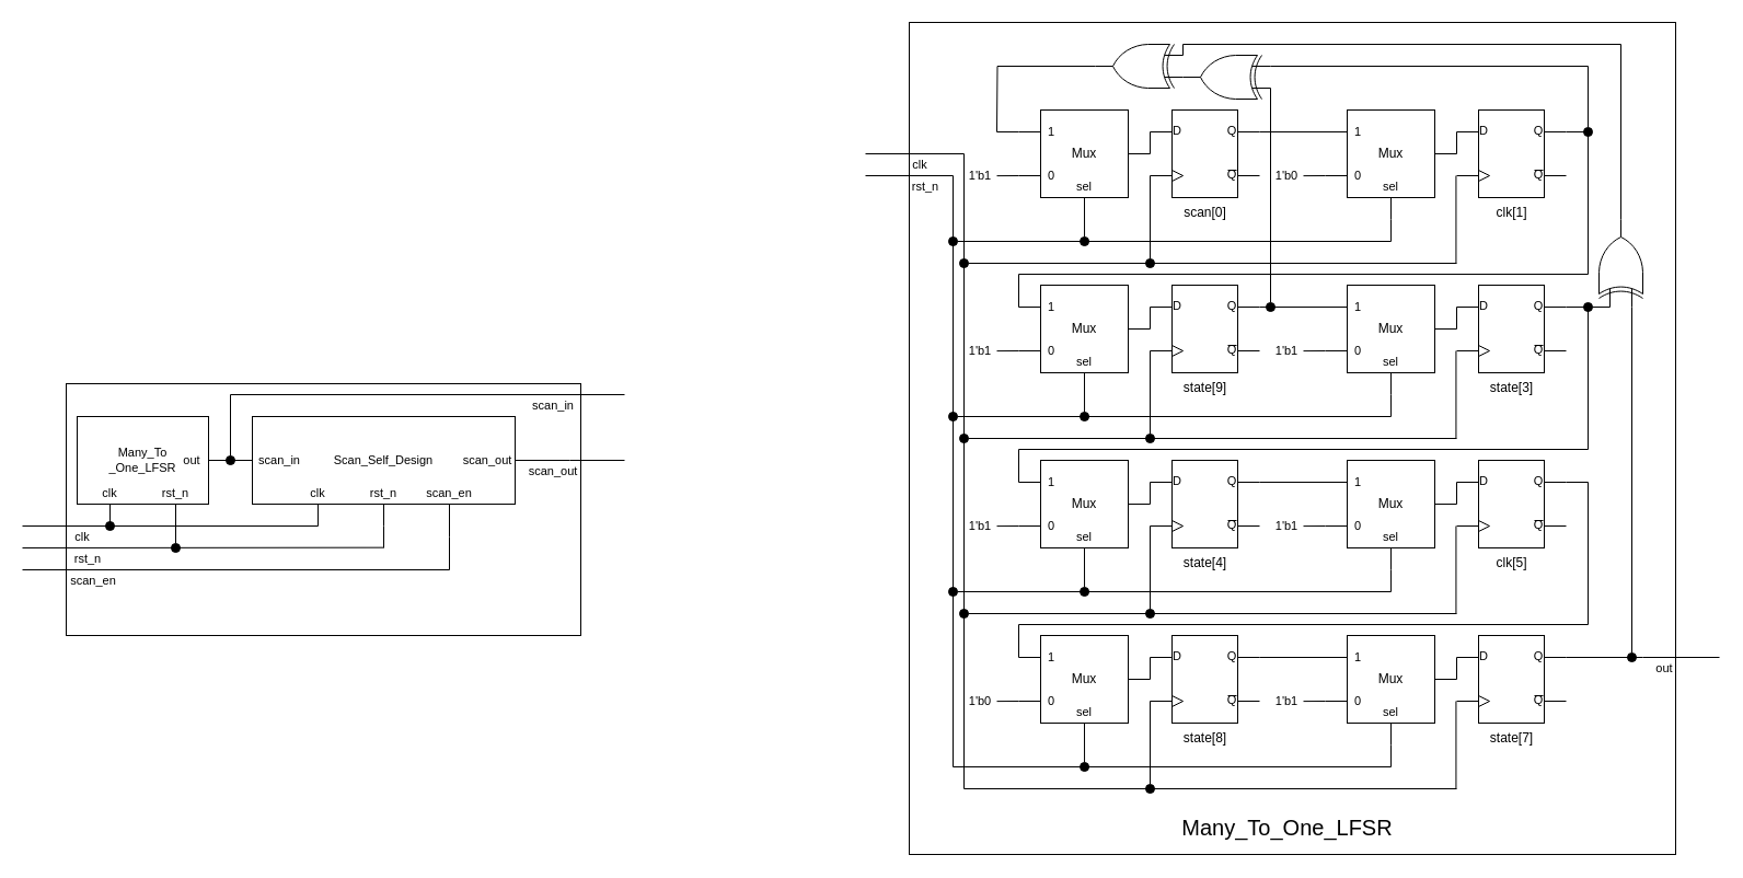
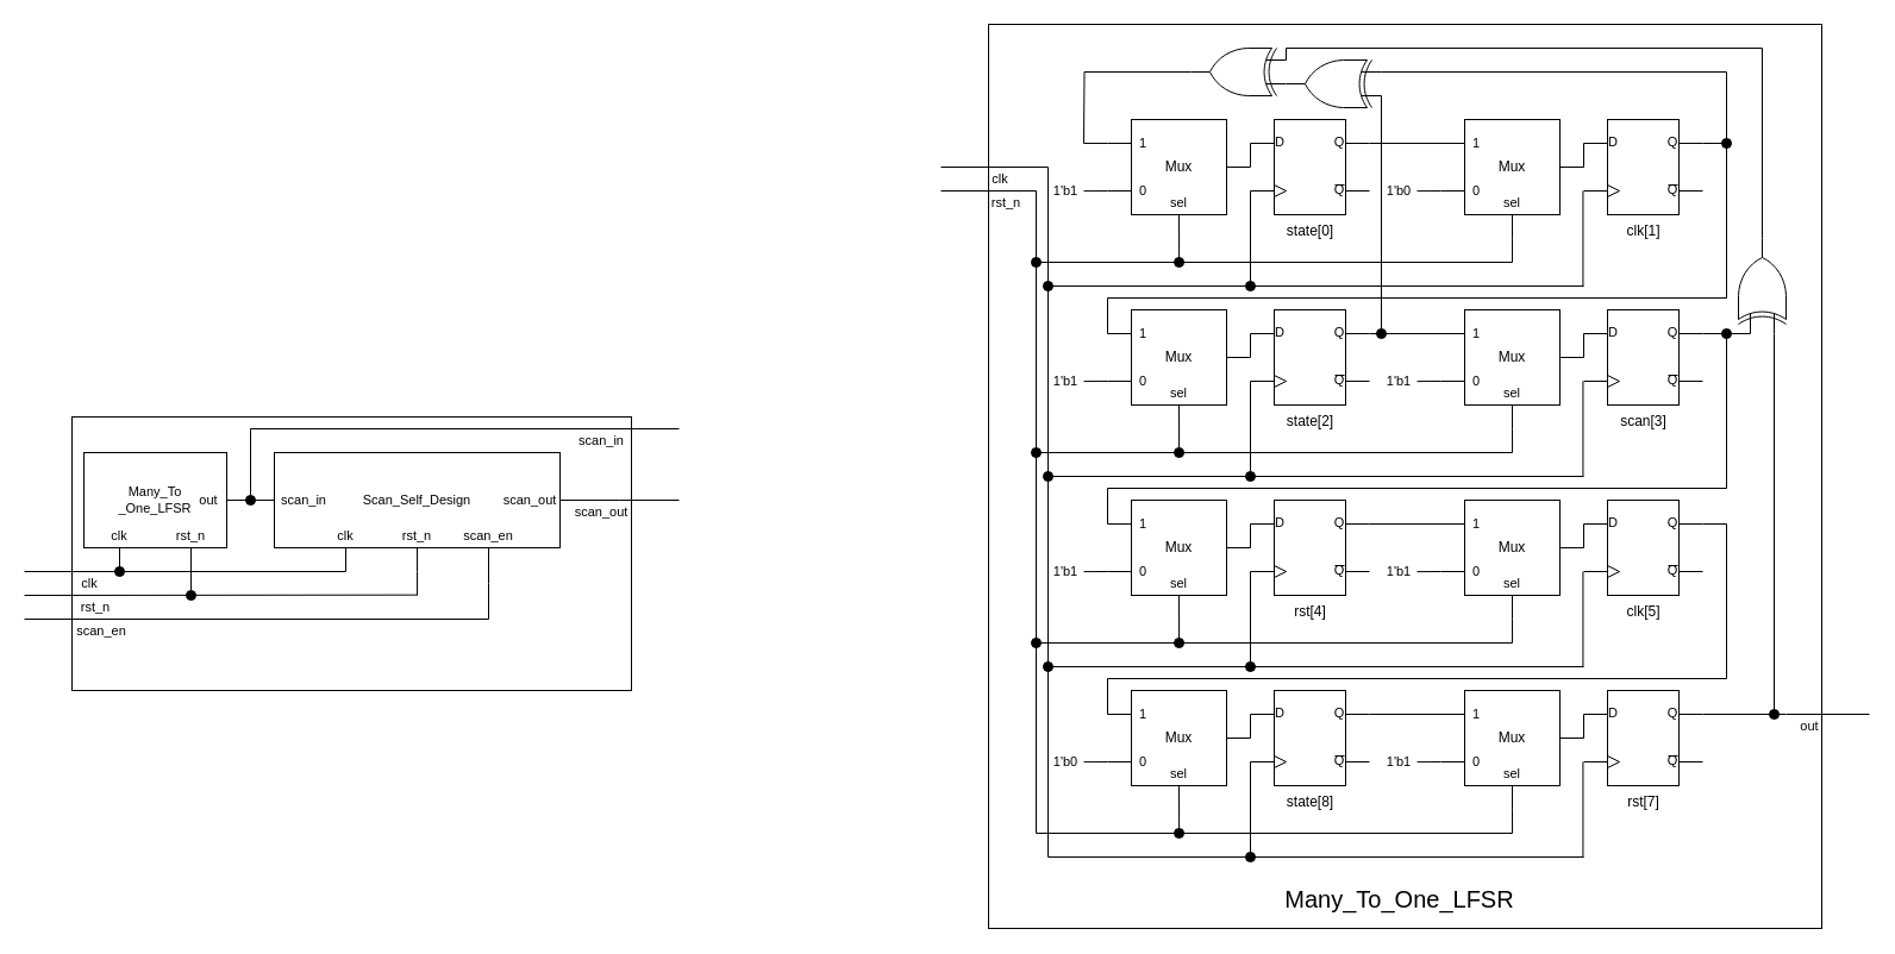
- <mxCell id="5" value="scan[0]" style="verticalLabelPosition=bottom;shadow=0;dashed=0;align=center;html=1;verticalAlign=top;shape=mxgraph.electrical.logic_gates.d_type_flip-flop;" parent="1" vertex="1"><mxGeometry x="1050" y="100" width="100" height="80" as="geometry" /></mxCell>
+ <mxCell id="5" value="state[0]" style="verticalLabelPosition=bottom;shadow=0;dashed=0;align=center;html=1;verticalAlign=top;shape=mxgraph.electrical.logic_gates.d_type_flip-flop;" parent="1" vertex="1"><mxGeometry x="1050" y="100" width="100" height="80" as="geometry" /></mxCell>
- <mxCell id="20" value="state[9]" style="verticalLabelPosition=bottom;shadow=0;dashed=0;align=center;html=1;verticalAlign=top;shape=mxgraph.electrical.logic_gates.d_type_flip-flop;" parent="1" vertex="1"><mxGeometry x="1050" y="260" width="100" height="80" as="geometry" /></mxCell>
+ <mxCell id="20" value="state[2]" style="verticalLabelPosition=bottom;shadow=0;dashed=0;align=center;html=1;verticalAlign=top;shape=mxgraph.electrical.logic_gates.d_type_flip-flop;" parent="1" vertex="1"><mxGeometry x="1050" y="260" width="100" height="80" as="geometry" /></mxCell>
- <mxCell id="27" value="state[3]" style="verticalLabelPosition=bottom;shadow=0;dashed=0;align=center;html=1;verticalAlign=top;shape=mxgraph.electrical.logic_gates.d_type_flip-flop;" parent="1" vertex="1"><mxGeometry x="1330" y="260" width="100" height="80" as="geometry" /></mxCell>
+ <mxCell id="27" value="scan[3]" style="verticalLabelPosition=bottom;shadow=0;dashed=0;align=center;html=1;verticalAlign=top;shape=mxgraph.electrical.logic_gates.d_type_flip-flop;" parent="1" vertex="1"><mxGeometry x="1330" y="260" width="100" height="80" as="geometry" /></mxCell>
- <mxCell id="35" value="state[4]" style="verticalLabelPosition=bottom;shadow=0;dashed=0;align=center;html=1;verticalAlign=top;shape=mxgraph.electrical.logic_gates.d_type_flip-flop;" parent="1" vertex="1"><mxGeometry x="1050" y="420" width="100" height="80" as="geometry" /></mxCell>
+ <mxCell id="35" value="rst[4]" style="verticalLabelPosition=bottom;shadow=0;dashed=0;align=center;html=1;verticalAlign=top;shape=mxgraph.electrical.logic_gates.d_type_flip-flop;" parent="1" vertex="1"><mxGeometry x="1050" y="420" width="100" height="80" as="geometry" /></mxCell>
- <mxCell id="55" value="state[7]" style="verticalLabelPosition=bottom;shadow=0;dashed=0;align=center;html=1;verticalAlign=top;shape=mxgraph.electrical.logic_gates.d_type_flip-flop;" parent="1" vertex="1"><mxGeometry x="1330" y="580" width="100" height="80" as="geometry" /></mxCell>
+ <mxCell id="55" value="rst[7]" style="verticalLabelPosition=bottom;shadow=0;dashed=0;align=center;html=1;verticalAlign=top;shape=mxgraph.electrical.logic_gates.d_type_flip-flop;" parent="1" vertex="1"><mxGeometry x="1330" y="580" width="100" height="80" as="geometry" /></mxCell>
